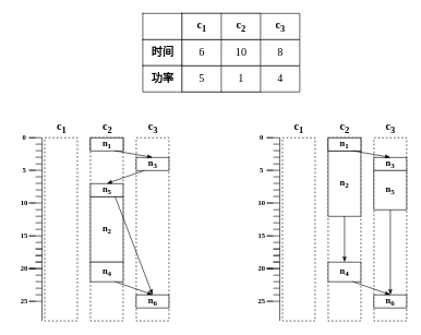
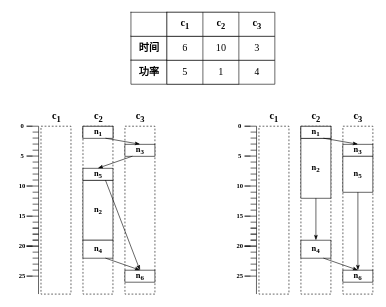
- <mxCell id="129" value="8" style="shape=partialRectangle;html=1;whiteSpace=wrap;connectable=0;fillColor=none;top=0;left=0;bottom=0;right=0;overflow=hidden;fontFamily=Times New Roman;fontSize=17;fontColor=#000000;" parent="126" vertex="1"><mxGeometry x="120" width="60" height="40" as="geometry"><mxRectangle width="60" height="40" as="alternateBounds" /></mxGeometry></mxCell>
+ <mxCell id="129" value="3" style="shape=partialRectangle;html=1;whiteSpace=wrap;connectable=0;fillColor=none;top=0;left=0;bottom=0;right=0;overflow=hidden;fontFamily=Times New Roman;fontSize=17;fontColor=#000000;" parent="126" vertex="1"><mxGeometry x="120" width="60" height="40" as="geometry"><mxRectangle width="60" height="40" as="alternateBounds" /></mxGeometry></mxCell>
